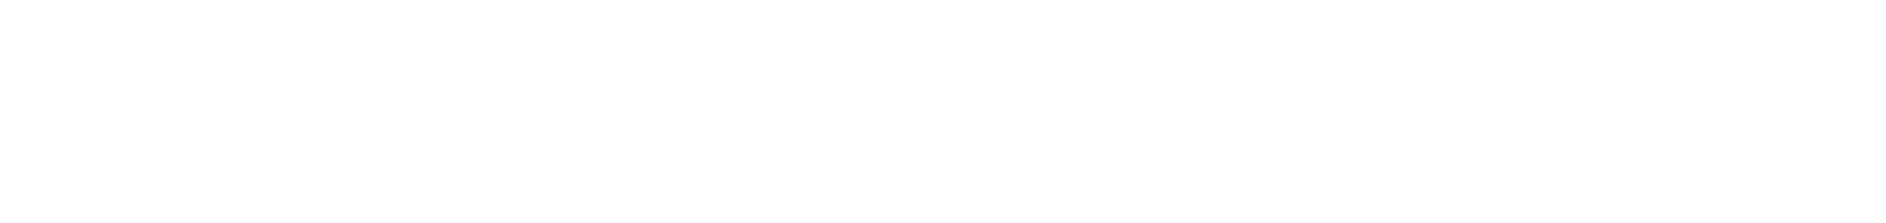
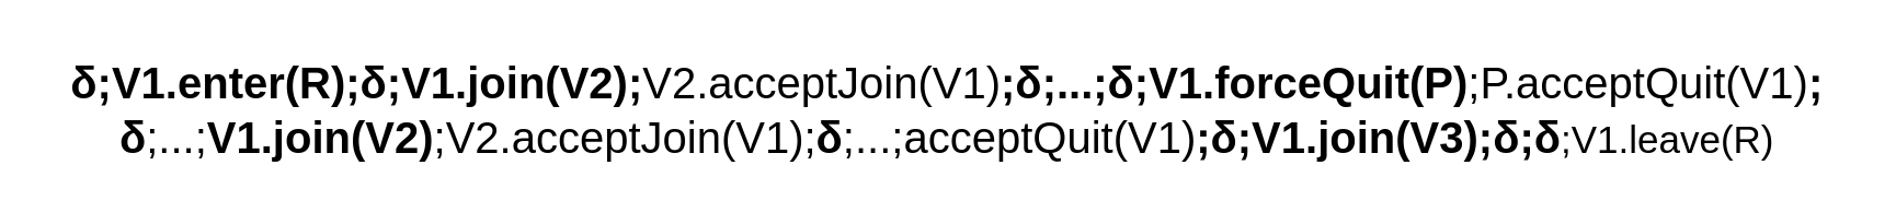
+ <mxCell id="2" value="&lt;font style=&quot;font-size: 16px&quot;&gt;&lt;b&gt;δ;V1.enter(R);δ;V1.join(V2);&lt;/b&gt;V2.acceptJoin(V1)&lt;b&gt;;δ;...;δ;V1.forceQuit(P)&lt;/b&gt;;P.acceptQuit(V1)&lt;b&gt;;&lt;br&gt;δ&lt;/b&gt;;...;&lt;b&gt;V1.join(V2)&lt;/b&gt;;V2.acceptJoin(V1);&lt;b&gt;δ&lt;/b&gt;;...;acceptQuit(V1)&lt;b&gt;;δ;V1.join(V3);δ;δ&lt;/b&gt;&lt;/font&gt;;V1.leave(R)" style="text;html=1;align=center;verticalAlign=middle;resizable=0;points=[];autosize=1;fontSize=14;" vertex="1" parent="1"><mxGeometry x="20" y="20" width="650" height="40" as="geometry" /></mxCell>
